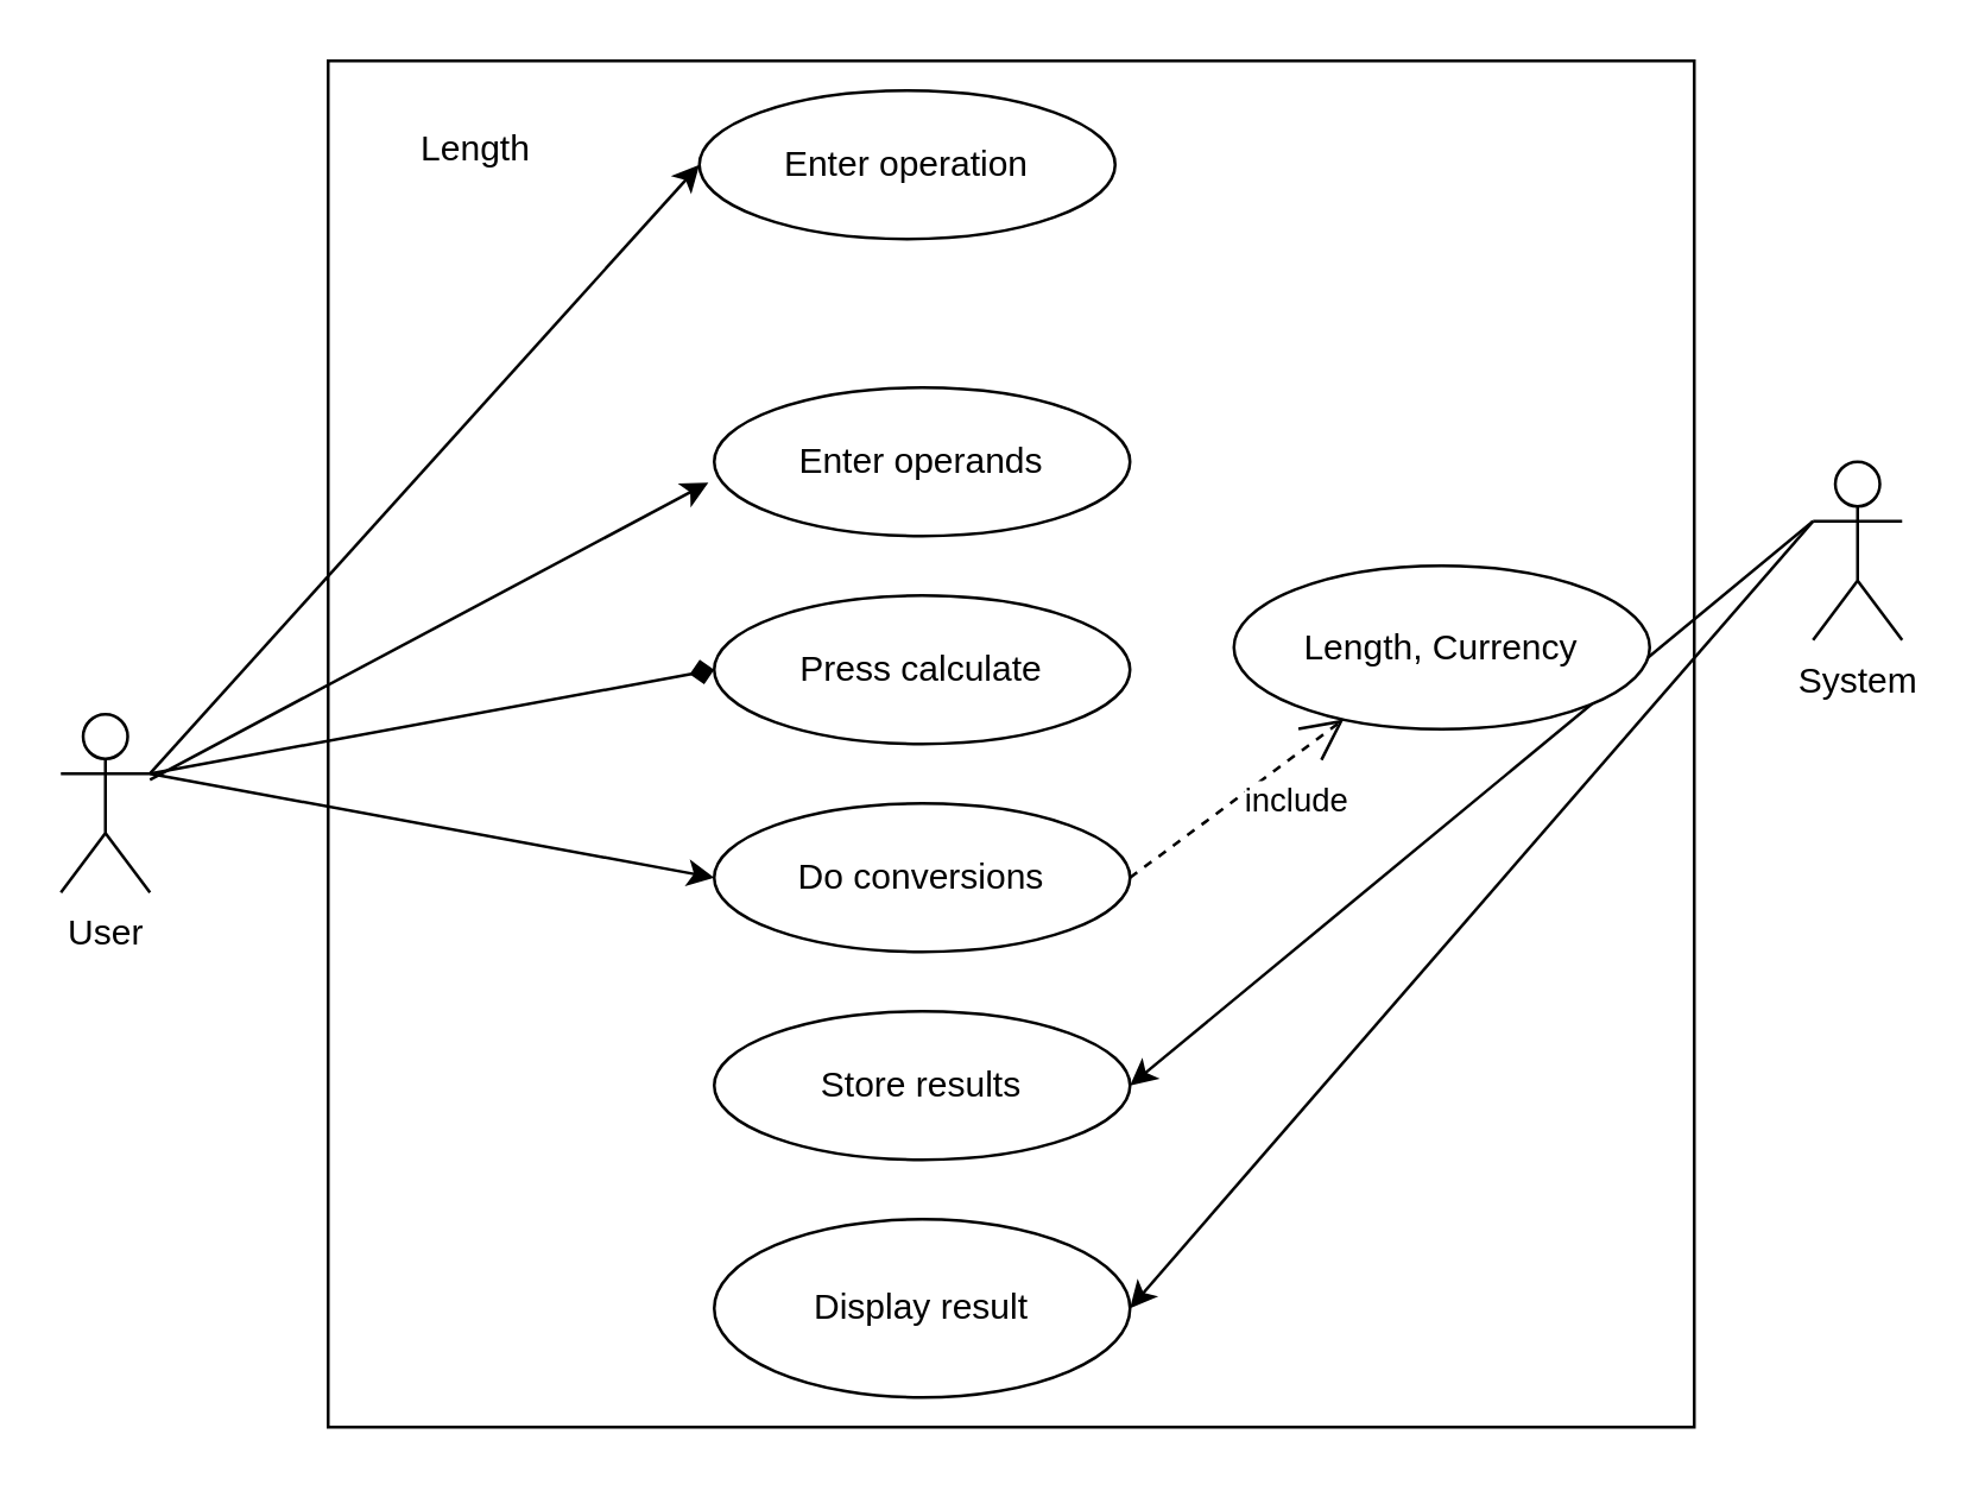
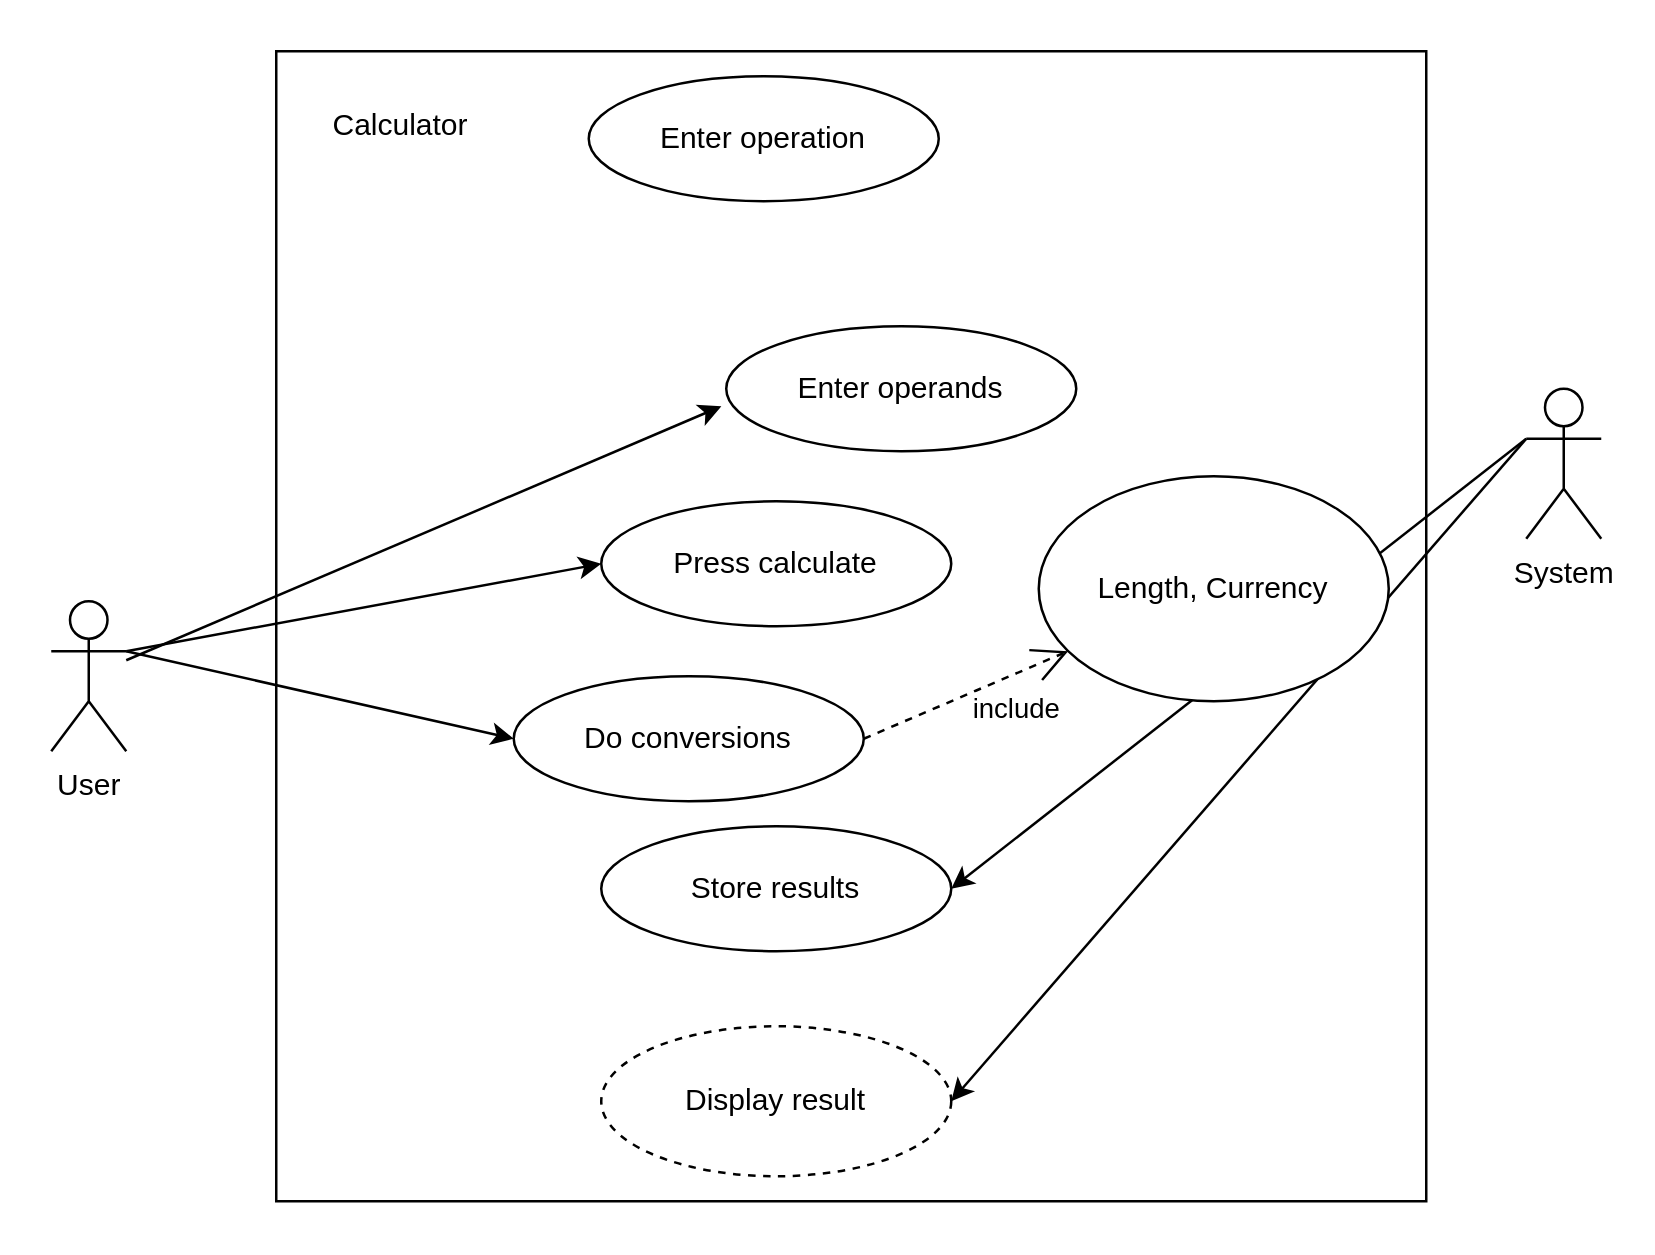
- <mxCell id="7" value="Length" style="text;html=1;strokeColor=none;fillColor=none;align=center;verticalAlign=middle;whiteSpace=wrap;rounded=0;" vertex="1" parent="1"><mxGeometry x="140" y="40" width="40" height="20" as="geometry" /></mxCell>
+ <mxCell id="7" value="Calculator" style="text;html=1;strokeColor=none;fillColor=none;align=center;verticalAlign=middle;whiteSpace=wrap;rounded=0;" vertex="1" parent="1"><mxGeometry x="140" y="40" width="40" height="20" as="geometry" /></mxCell>
- <mxCell id="5" value="Enter operands" style="ellipse;whiteSpace=wrap;html=1;" vertex="1" parent="1"><mxGeometry x="240" y="130" width="140" height="50" as="geometry" /></mxCell>
+ <mxCell id="5" value="Enter operands" style="ellipse;whiteSpace=wrap;html=1;" vertex="1" parent="1"><mxGeometry x="290" y="130" width="140" height="50" as="geometry" /></mxCell>
- <mxCell id="12" value="" style="endArrow=classic;html=1;entryX=0;entryY=0.5;entryDx=0;entryDy=0;exitX=1;exitY=0.333;exitDx=0;exitDy=0;exitPerimeter=0;" edge="1" parent="1" source="2" target="4"><mxGeometry width="50" height="50" relative="1" as="geometry"><mxPoint x="80" y="260" as="sourcePoint" /><mxPoint x="420" y="290" as="targetPoint" /><Array as="points" /></mxGeometry></mxCell>
- <mxCell id="18" value="Length, Currency" style="ellipse;whiteSpace=wrap;html=1;" vertex="1" parent="1"><mxGeometry x="415" y="190" width="140" height="55" as="geometry" /></mxCell>
+ <mxCell id="18" value="Length, Currency" style="ellipse;whiteSpace=wrap;html=1;" vertex="1" parent="1"><mxGeometry x="415" y="190" width="140" height="90" as="geometry" /></mxCell>
- <mxCell id="14" value="" style="endArrow=diamond;html=1;entryX=0;entryY=0.5;entryDx=0;entryDy=0;exitX=1;exitY=0.333;exitDx=0;exitDy=0;exitPerimeter=0;" edge="1" parent="1" source="2" target="6"><mxGeometry width="50" height="50" relative="1" as="geometry"><mxPoint x="370" y="340" as="sourcePoint" /><mxPoint x="420" y="290" as="targetPoint" /></mxGeometry></mxCell>
+ <mxCell id="14" value="" style="endArrow=classic;html=1;entryX=0;entryY=0.5;entryDx=0;entryDy=0;exitX=1;exitY=0.333;exitDx=0;exitDy=0;exitPerimeter=0;" edge="1" parent="1" source="2" target="6"><mxGeometry width="50" height="50" relative="1" as="geometry"><mxPoint x="370" y="340" as="sourcePoint" /><mxPoint x="420" y="290" as="targetPoint" /></mxGeometry></mxCell>
- <mxCell id="8" value="Do conversions" style="ellipse;whiteSpace=wrap;html=1;" vertex="1" parent="1"><mxGeometry x="240" y="270" width="140" height="50" as="geometry" /></mxCell>
+ <mxCell id="8" value="Do conversions" style="ellipse;whiteSpace=wrap;html=1;" vertex="1" parent="1"><mxGeometry x="205" y="270" width="140" height="50" as="geometry" /></mxCell>
- <mxCell id="9" value="Store results" style="ellipse;whiteSpace=wrap;html=1;" vertex="1" parent="1"><mxGeometry x="240" y="340" width="140" height="50" as="geometry" /></mxCell>
+ <mxCell id="9" value="Store results" style="ellipse;whiteSpace=wrap;html=1;" vertex="1" parent="1"><mxGeometry x="240" y="330" width="140" height="50" as="geometry" /></mxCell>
- <mxCell id="10" value="Display result" style="ellipse;whiteSpace=wrap;html=1;" vertex="1" parent="1"><mxGeometry x="240" y="410" width="140" height="60" as="geometry" /></mxCell>
+ <mxCell id="10" value="Display result" style="ellipse;whiteSpace=wrap;html=1;dashed=1;" vertex="1" parent="1"><mxGeometry x="240" y="410" width="140" height="60" as="geometry" /></mxCell>
